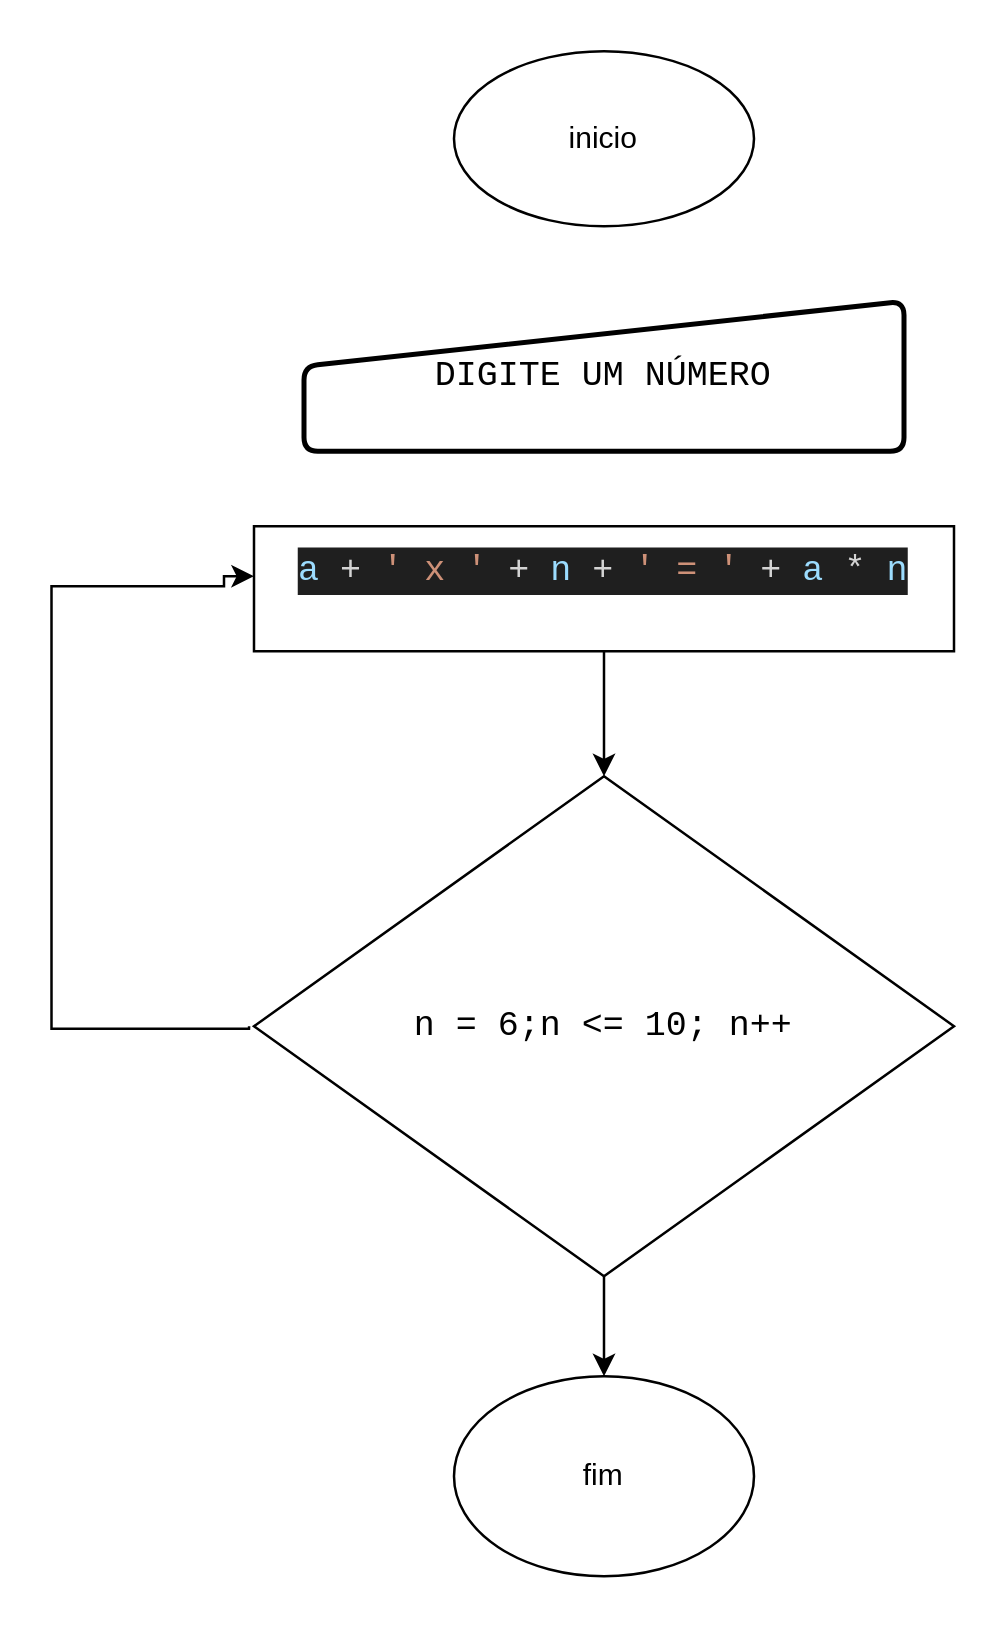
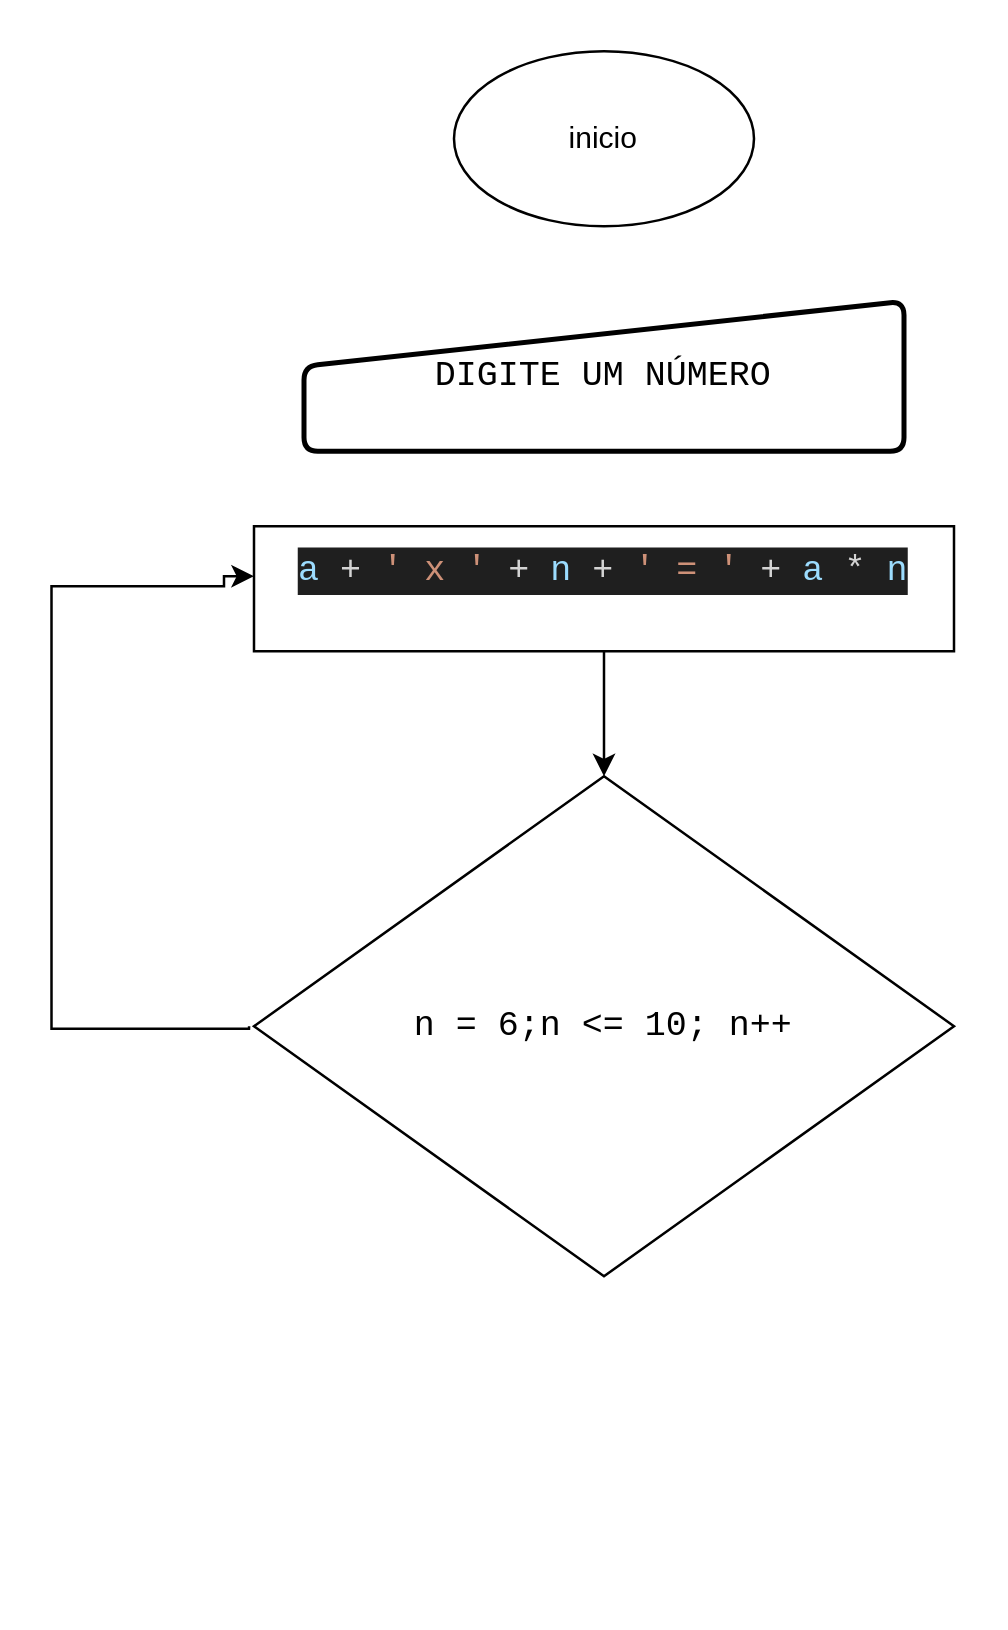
- <mxCell id="2" style="edgeStyle=orthogonalEdgeStyle;rounded=0;orthogonalLoop=1;jettySize=auto;html=1;exitX=0.5;exitY=1;exitDx=0;exitDy=0;entryX=0.5;entryY=0;entryDx=0;entryDy=0;" edge="1" parent="1" source="3" target="8"><mxGeometry relative="1" as="geometry" /></mxCell>
- <mxCell id="8" value="fim" style="ellipse;whiteSpace=wrap;html=1;" vertex="1" parent="1"><mxGeometry x="181" y="550" width="120" height="80" as="geometry" /></mxCell>
